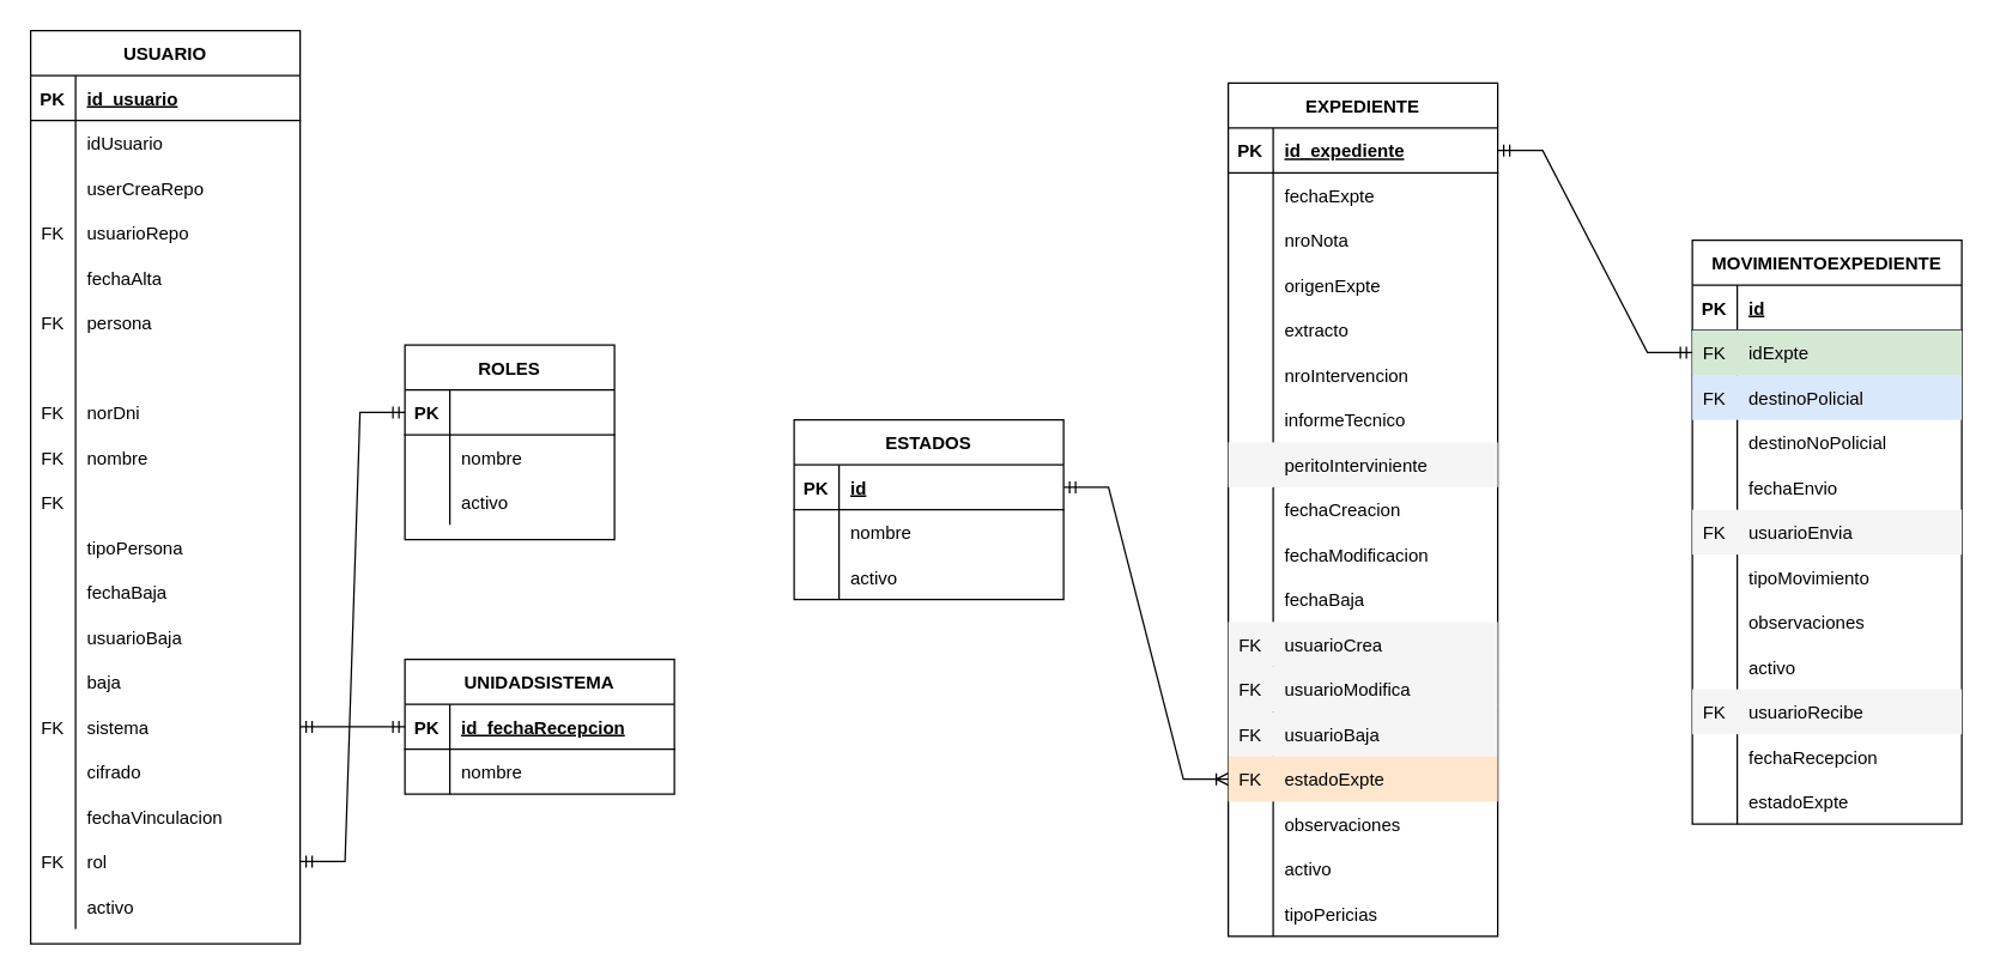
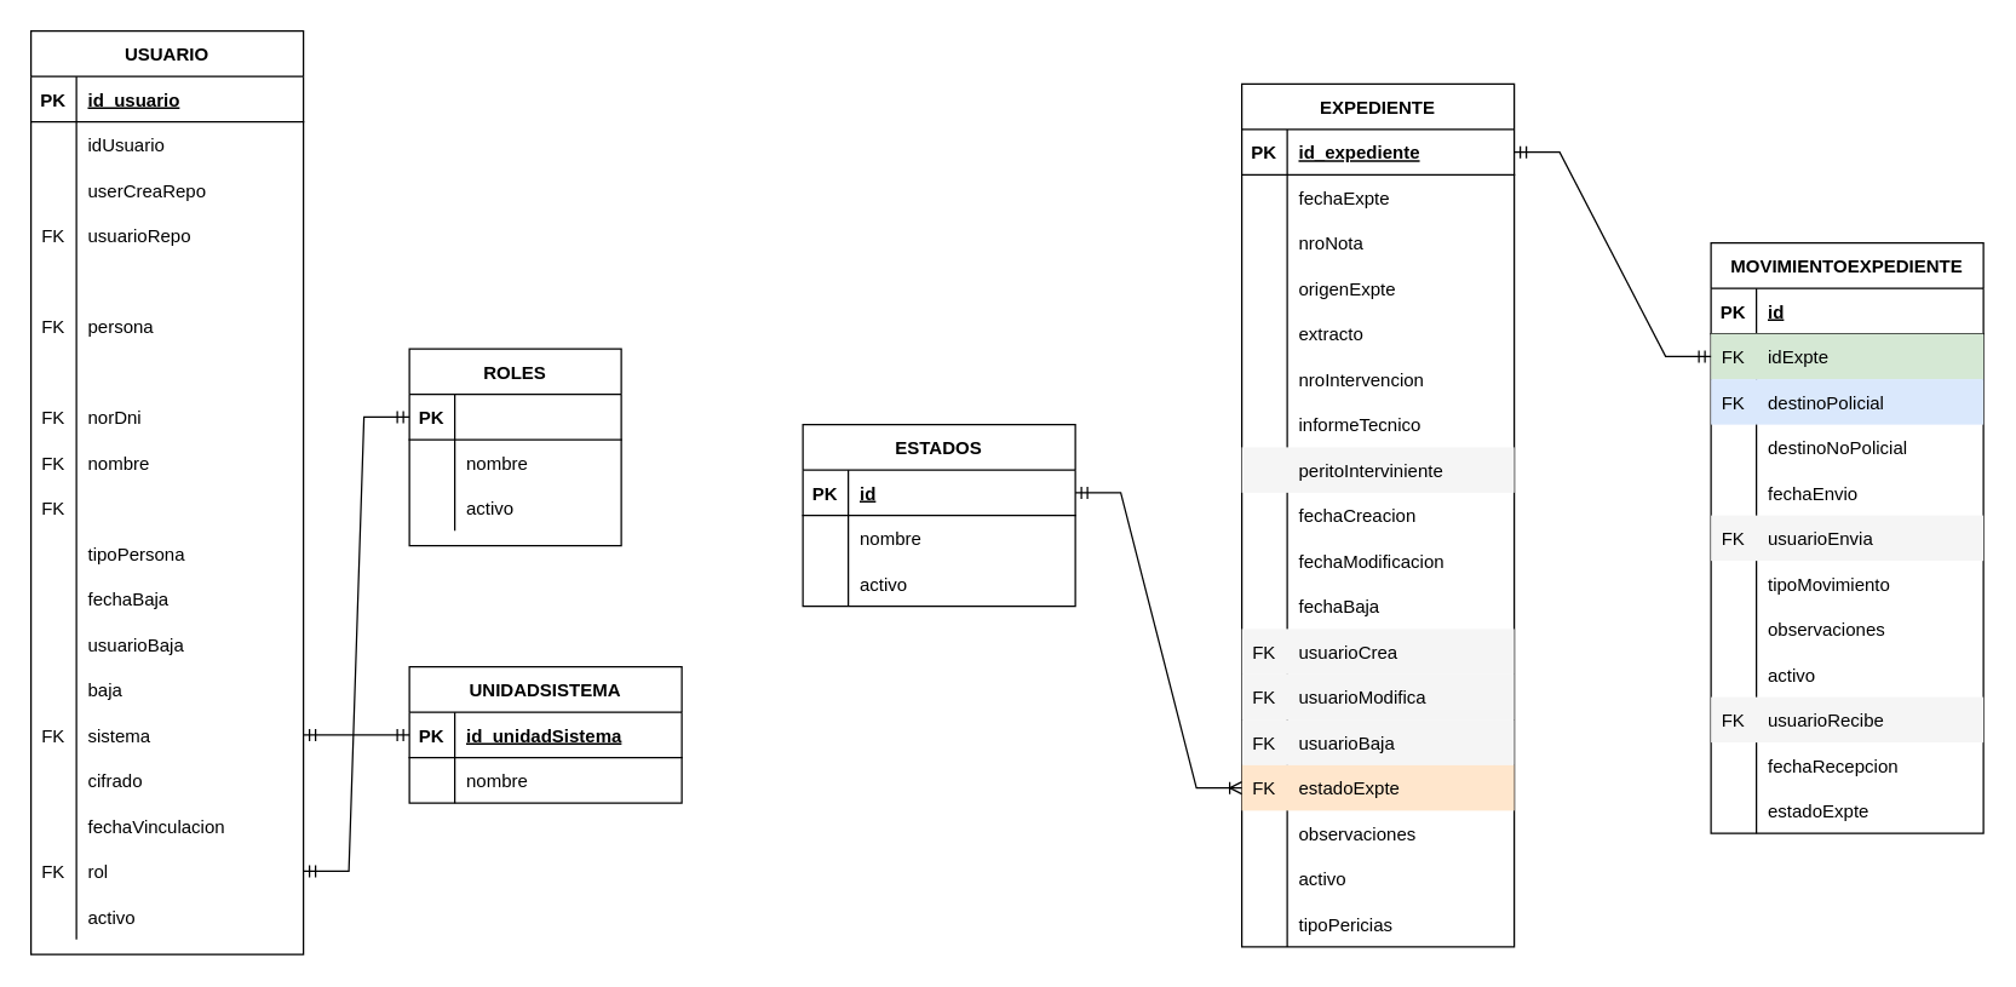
- <mxCell id="17" value="fechaAlta" style="shape=partialRectangle;connectable=0;fillColor=none;top=0;left=0;bottom=0;right=0;align=left;spacingLeft=6;overflow=hidden;" parent="15" vertex="1"><mxGeometry x="30" width="150" height="30" as="geometry"><mxRectangle width="150" height="30" as="alternateBounds" /></mxGeometry></mxCell>
- <mxCell id="71" value="id_fechaRecepcion" style="shape=partialRectangle;connectable=0;fillColor=none;top=0;left=0;bottom=0;right=0;align=left;spacingLeft=6;fontStyle=5;overflow=hidden;" parent="69" vertex="1"><mxGeometry x="30" width="150" height="30" as="geometry"><mxRectangle width="150" height="30" as="alternateBounds" /></mxGeometry></mxCell>
+ <mxCell id="71" value="id_unidadSistema" style="shape=partialRectangle;connectable=0;fillColor=none;top=0;left=0;bottom=0;right=0;align=left;spacingLeft=6;fontStyle=5;overflow=hidden;" parent="69" vertex="1"><mxGeometry x="30" width="150" height="30" as="geometry"><mxRectangle width="150" height="30" as="alternateBounds" /></mxGeometry></mxCell>
